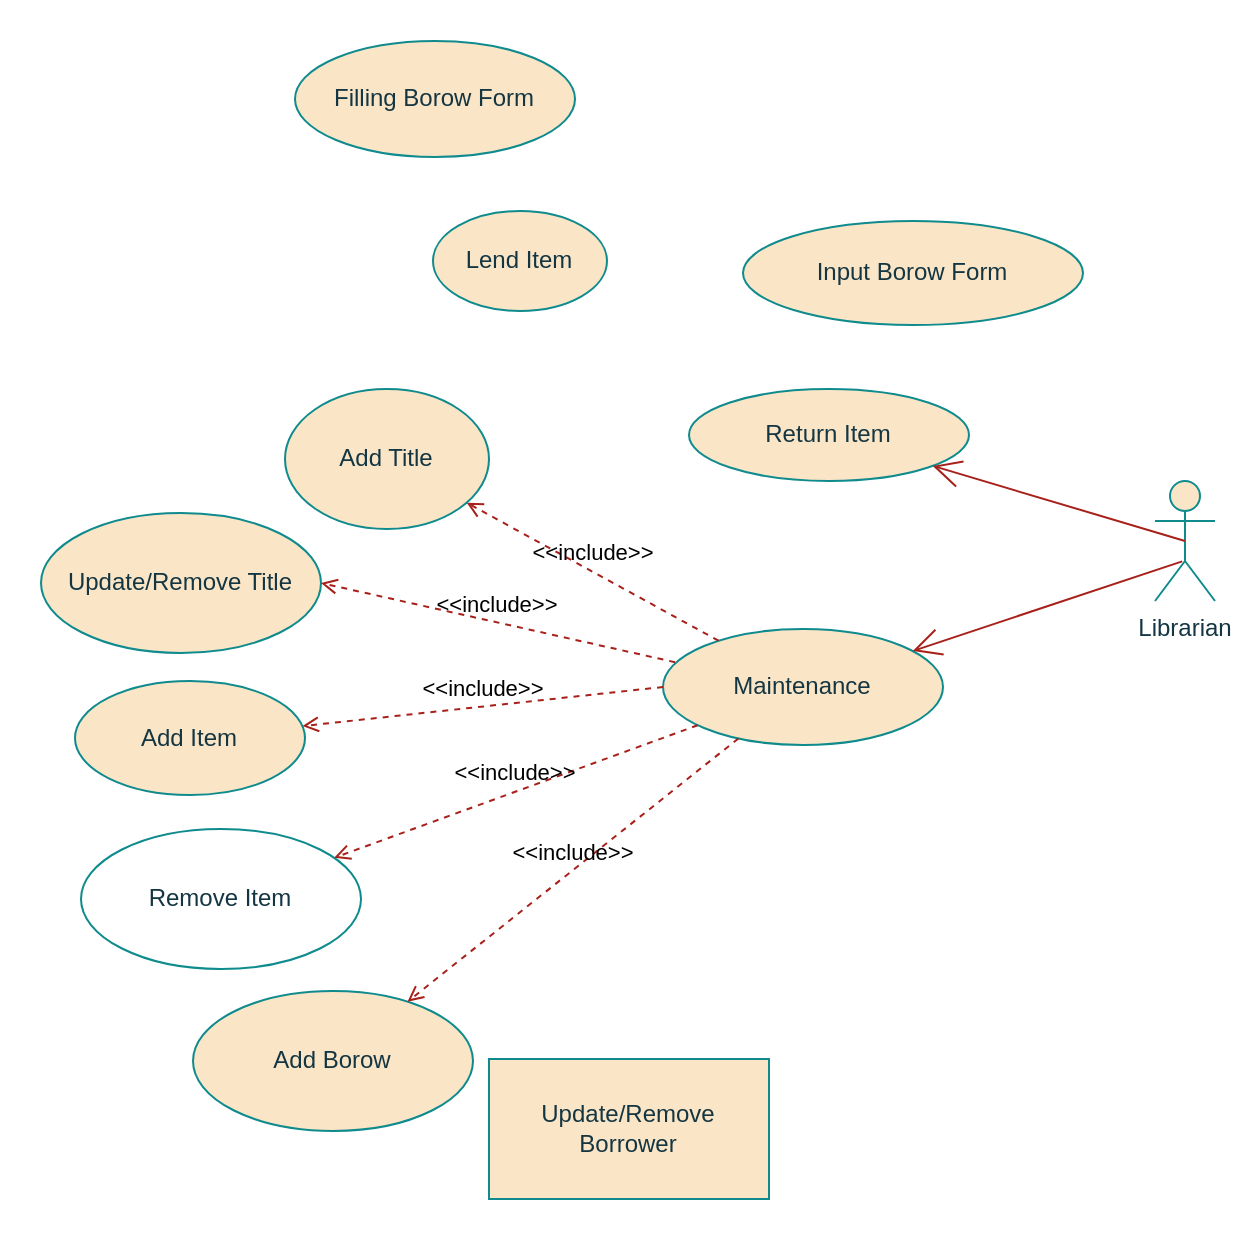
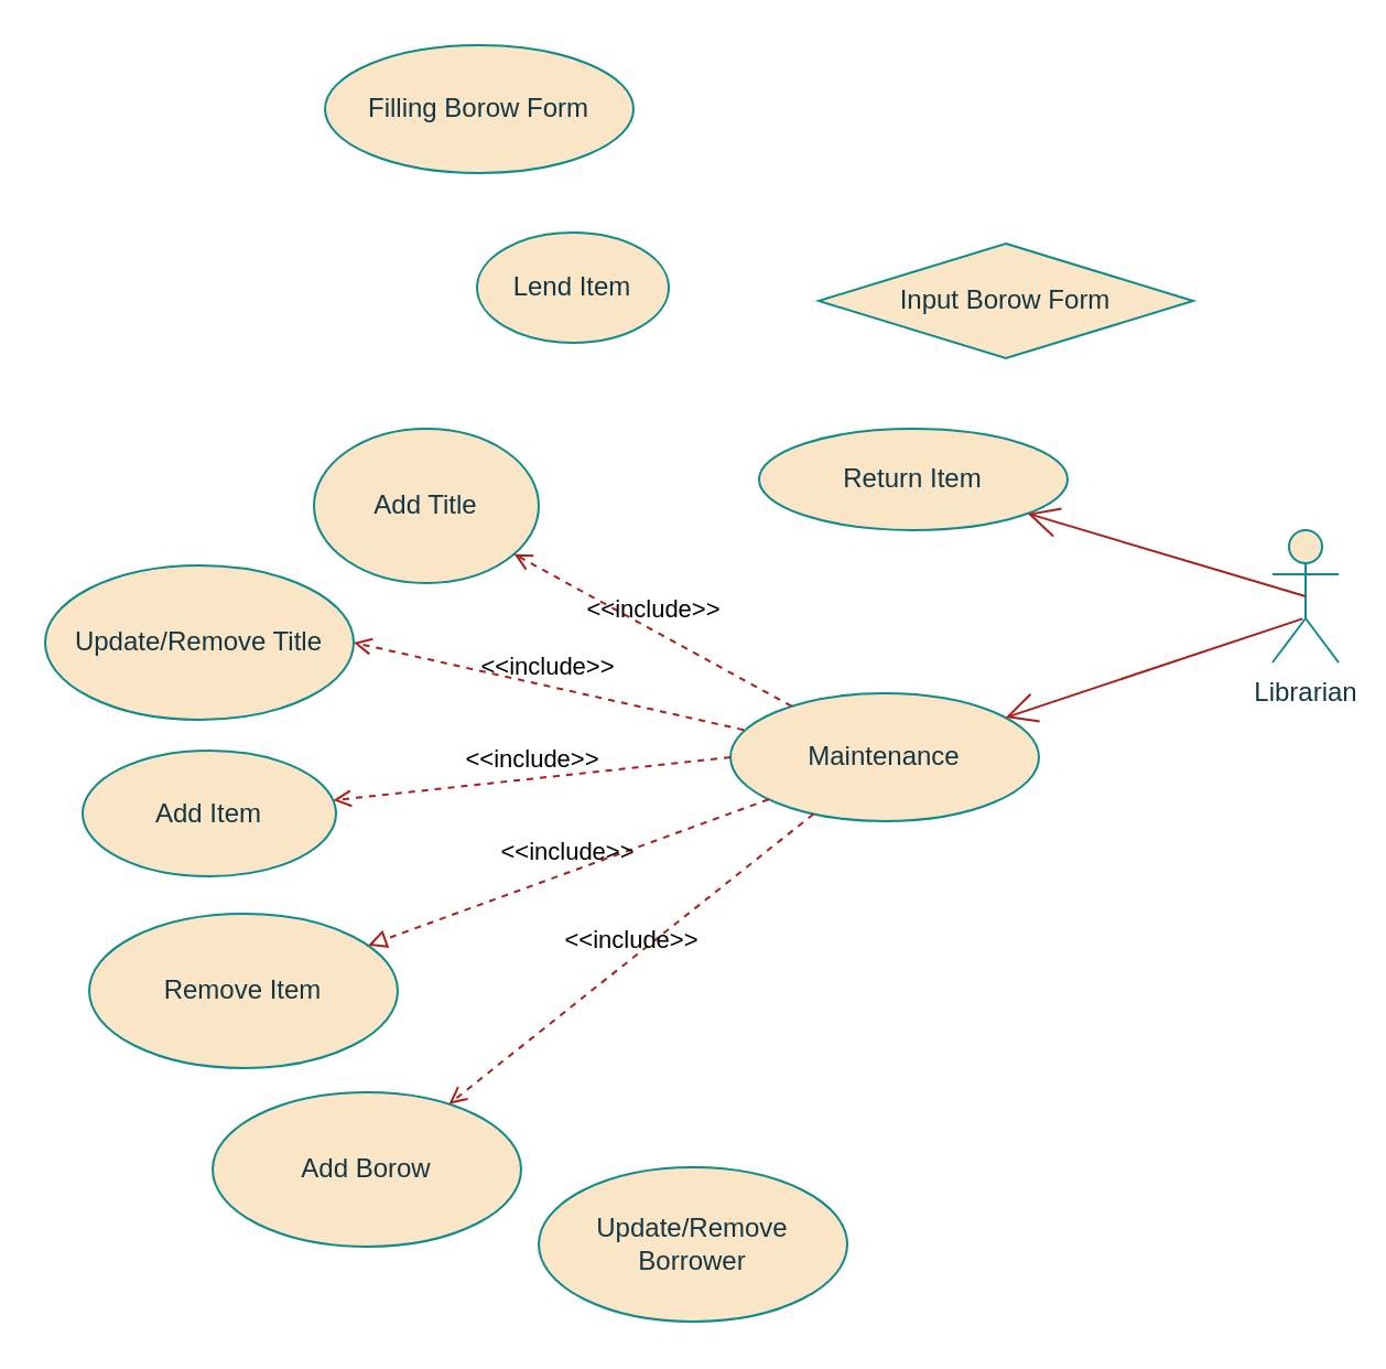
- <mxCell id="4" value="Input Borow Form" style="ellipse;whiteSpace=wrap;html=1;labelBackgroundColor=none;fillColor=#FAE5C7;strokeColor=#0F8B8D;fontColor=#143642;" parent="1" vertex="1"><mxGeometry x="371" y="110" width="170" height="52" as="geometry" /></mxCell>
+ <mxCell id="4" value="Input Borow Form" style="rhombus;whiteSpace=wrap;html=1;labelBackgroundColor=none;fillColor=#FAE5C7;strokeColor=#0F8B8D;fontColor=#143642;" parent="1" vertex="1"><mxGeometry x="371" y="110" width="170" height="52" as="geometry" /></mxCell>
- <mxCell id="17" value="&amp;lt;&amp;lt;include&amp;gt;&amp;gt;" style="html=1;verticalAlign=bottom;labelBackgroundColor=none;endArrow=open;endFill=0;dashed=1;rounded=0;strokeColor=#A8201A;fontColor=default;" parent="1" source="6" target="9" edge="1"><mxGeometry width="160" relative="1" as="geometry"><mxPoint x="207" y="300" as="sourcePoint" /><mxPoint x="367" y="300" as="targetPoint" /></mxGeometry></mxCell>
+ <mxCell id="17" value="&amp;lt;&amp;lt;include&amp;gt;&amp;gt;" style="html=1;verticalAlign=bottom;labelBackgroundColor=none;endArrow=block;endFill=0;dashed=1;rounded=0;strokeColor=#A8201A;fontColor=default;" parent="1" source="6" target="9" edge="1"><mxGeometry width="160" relative="1" as="geometry"><mxPoint x="207" y="300" as="sourcePoint" /><mxPoint x="367" y="300" as="targetPoint" /></mxGeometry></mxCell>
- <mxCell id="9" value="Remove Item" style="ellipse;whiteSpace=wrap;html=1;labelBackgroundColor=none;fillColor=#ffffff;strokeColor=#0F8B8D;fontColor=#143642;" parent="1" vertex="1"><mxGeometry x="40" y="414" width="140" height="70" as="geometry" /></mxCell>
+ <mxCell id="9" value="Remove Item" style="ellipse;whiteSpace=wrap;html=1;labelBackgroundColor=none;fillColor=#FAE5C7;strokeColor=#0F8B8D;fontColor=#143642;" parent="1" vertex="1"><mxGeometry x="40" y="414" width="140" height="70" as="geometry" /></mxCell>
- <mxCell id="13" value="Update/Remove Borrower" style="whiteSpace=wrap;html=1;labelBackgroundColor=none;fillColor=#FAE5C7;strokeColor=#0F8B8D;fontColor=#143642;rounded=0;" parent="1" vertex="1"><mxGeometry x="244" y="529" width="140" height="70" as="geometry" /></mxCell>
+ <mxCell id="13" value="Update/Remove Borrower" style="ellipse;whiteSpace=wrap;html=1;labelBackgroundColor=none;fillColor=#FAE5C7;strokeColor=#0F8B8D;fontColor=#143642;" parent="1" vertex="1"><mxGeometry x="244" y="529" width="140" height="70" as="geometry" /></mxCell>
